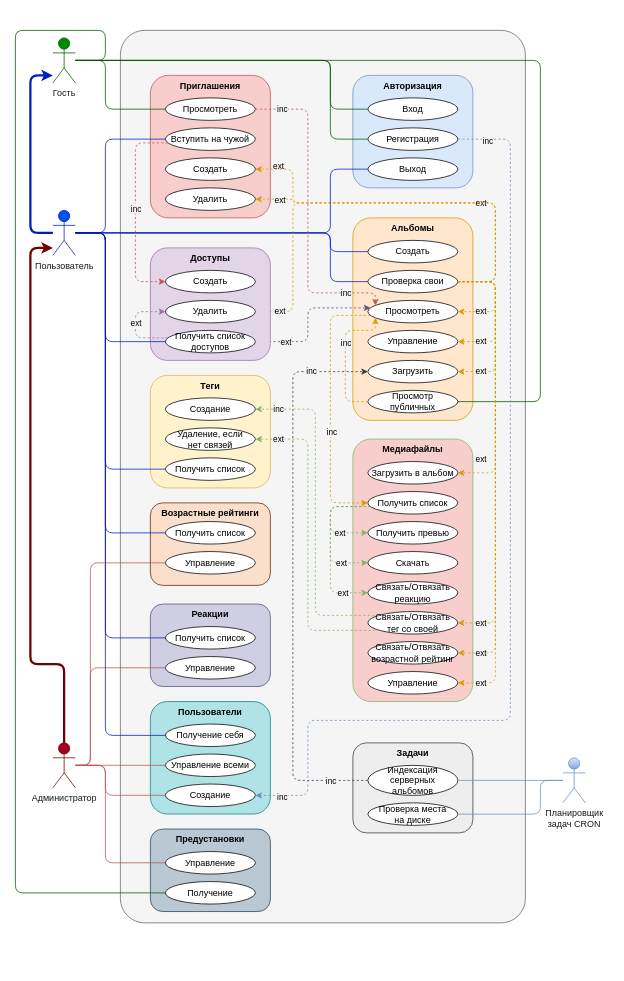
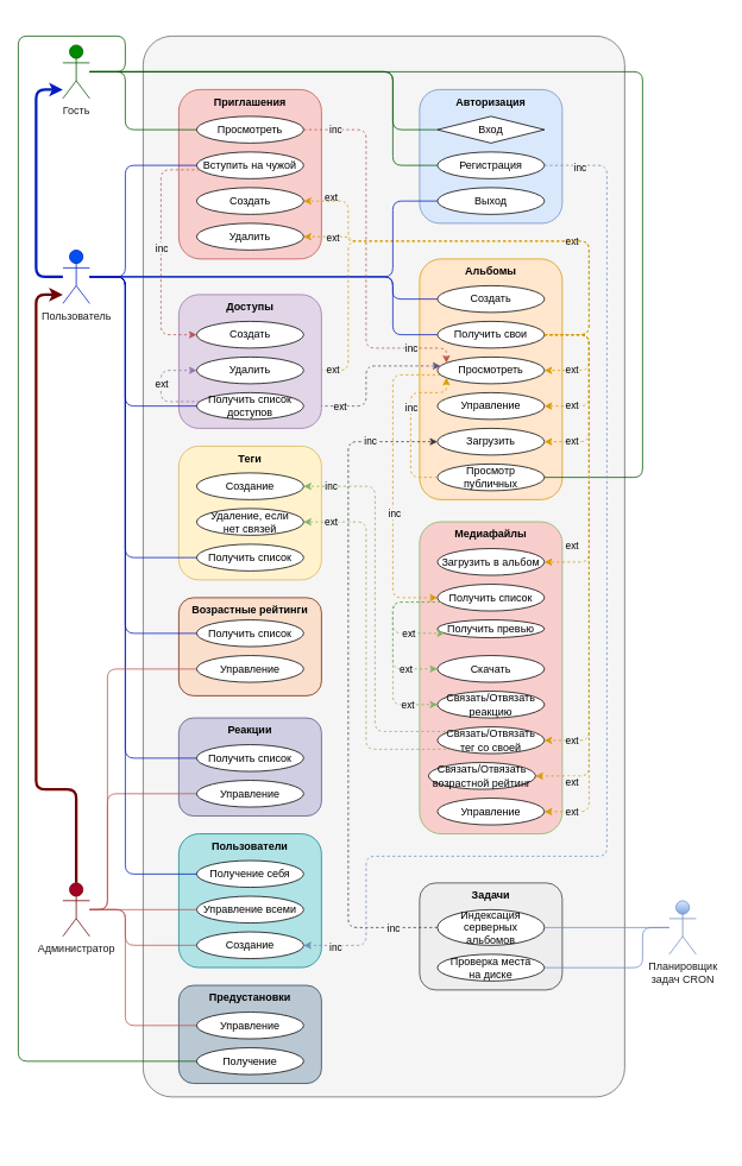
- <mxCell id="75" value="Вход" style="ellipse;whiteSpace=wrap;html=1;container=0;" vertex="1" parent="1"><mxGeometry x="490" y="130" width="120" height="30" as="geometry" /></mxCell>
+ <mxCell id="75" value="Вход" style="rhombus;whiteSpace=wrap;html=1;container=0;" vertex="1" parent="1"><mxGeometry x="490" y="130" width="120" height="30" as="geometry" /></mxCell>
- <mxCell id="22" value="Проверка свои" style="ellipse;whiteSpace=wrap;html=1;" vertex="1" parent="1"><mxGeometry x="490" y="360" width="120" height="30" as="geometry" /></mxCell>
+ <mxCell id="22" value="Получить свои" style="ellipse;whiteSpace=wrap;html=1;" vertex="1" parent="1"><mxGeometry x="490" y="360" width="120" height="30" as="geometry" /></mxCell>
- <mxCell id="36" value="Получить превью" style="ellipse;whiteSpace=wrap;html=1;" vertex="1" parent="1"><mxGeometry x="490" y="694.89" width="120" height="30" as="geometry" /></mxCell>
+ <mxCell id="36" value="Получить превью" style="ellipse;whiteSpace=wrap;html=1;" vertex="1" parent="1"><mxGeometry x="490" y="694.89" width="120" height="20" as="geometry" /></mxCell>
- <mxCell id="38" value="Связать/Отвязать возрастной рейтинг" style="ellipse;whiteSpace=wrap;html=1;" vertex="1" parent="1"><mxGeometry x="490" y="854.89" width="120" height="30" as="geometry" /></mxCell>
+ <mxCell id="38" value="Связать/Отвязать возрастной рейтинг" style="ellipse;whiteSpace=wrap;html=1;" vertex="1" parent="1"><mxGeometry x="480" y="854.89" width="120" height="30" as="geometry" /></mxCell>
